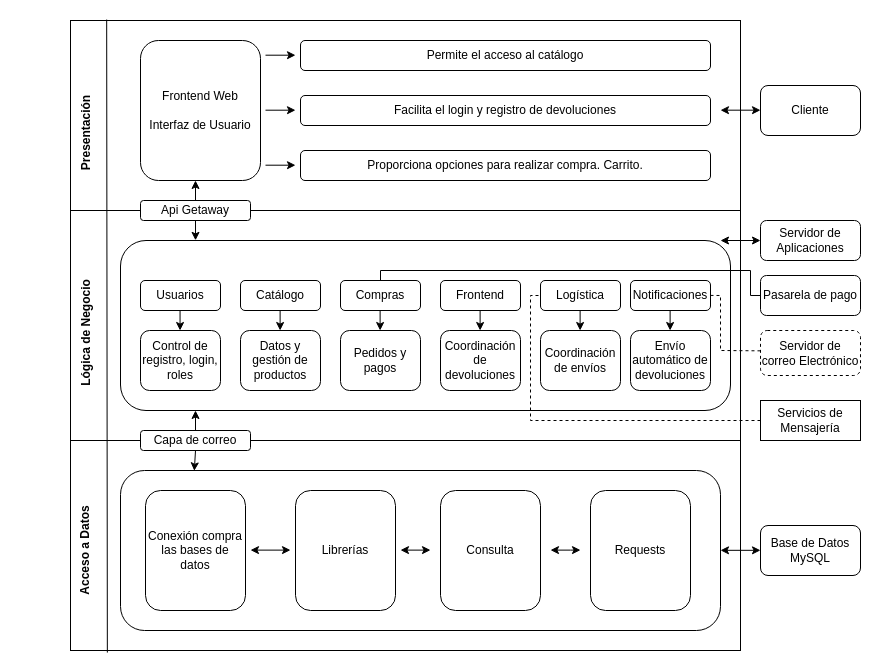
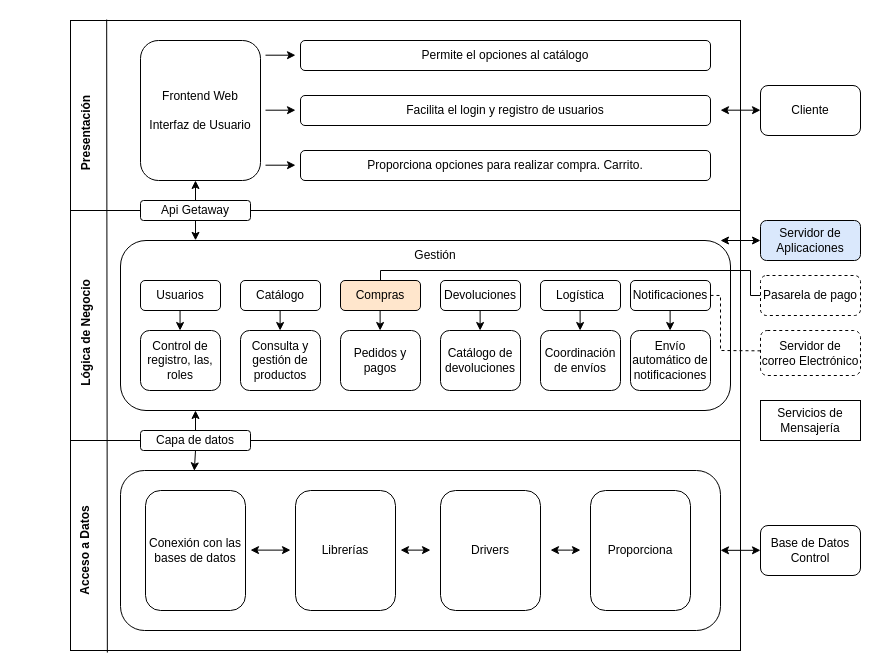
- <mxCell id="11" value="Permite el acceso al catálogo" style="rounded=1;whiteSpace=wrap;html=1;" vertex="1" parent="1"><mxGeometry x="300" y="40" width="410" height="30" as="geometry" /></mxCell>
+ <mxCell id="11" value="Permite el opciones al catálogo" style="rounded=1;whiteSpace=wrap;html=1;" vertex="1" parent="1"><mxGeometry x="300" y="40" width="410" height="30" as="geometry" /></mxCell>
- <mxCell id="12" value="Facilita el login y registro de devoluciones" style="rounded=1;whiteSpace=wrap;html=1;" vertex="1" parent="1"><mxGeometry x="300" y="95" width="410" height="30" as="geometry" /></mxCell>
+ <mxCell id="12" value="Facilita el login y registro de usuarios" style="rounded=1;whiteSpace=wrap;html=1;" vertex="1" parent="1"><mxGeometry x="300" y="95" width="410" height="30" as="geometry" /></mxCell>
- <mxCell id="55" value="Servidor de Aplicaciones" style="rounded=1;whiteSpace=wrap;html=1;" vertex="1" parent="1"><mxGeometry x="760" y="220" width="100" height="40" as="geometry" /></mxCell>
+ <mxCell id="55" value="Servidor de Aplicaciones" style="rounded=1;whiteSpace=wrap;html=1;fillColor=#dae8fc;" vertex="1" parent="1"><mxGeometry x="760" y="220" width="100" height="40" as="geometry" /></mxCell>
+ <mxCell id="15" value="Gestión" style="text;strokeColor=none;fillColor=none;align=center;verticalAlign=middle;spacingLeft=4;spacingRight=4;overflow=hidden;points=[[0,0.5],[1,0.5]];portConstraint=eastwest;rotatable=0;whiteSpace=wrap;html=1;" vertex="1" parent="1"><mxGeometry x="400" y="240" width="70" height="30" as="geometry" /></mxCell>
- <mxCell id="18" value="Compras" style="rounded=1;whiteSpace=wrap;html=1;" vertex="1" parent="1"><mxGeometry x="340" y="280" width="80" height="30" as="geometry" /></mxCell>
+ <mxCell id="18" value="Compras" style="rounded=1;whiteSpace=wrap;html=1;fillColor=#ffe6cc;" vertex="1" parent="1"><mxGeometry x="340" y="280" width="80" height="30" as="geometry" /></mxCell>
- <mxCell id="19" value="Frontend" style="rounded=1;whiteSpace=wrap;html=1;" vertex="1" parent="1"><mxGeometry x="440" y="280" width="80" height="30" as="geometry" /></mxCell>
+ <mxCell id="19" value="Devoluciones" style="rounded=1;whiteSpace=wrap;html=1;" vertex="1" parent="1"><mxGeometry x="440" y="280" width="80" height="30" as="geometry" /></mxCell>
- <mxCell id="50" value="Pasarela de pago" style="rounded=1;whiteSpace=wrap;html=1;" vertex="1" parent="1"><mxGeometry x="760" y="275" width="100" height="40" as="geometry" /></mxCell>
+ <mxCell id="50" value="Pasarela de pago" style="rounded=1;whiteSpace=wrap;html=1;dashed=1;" vertex="1" parent="1"><mxGeometry x="760" y="275" width="100" height="40" as="geometry" /></mxCell>
- <mxCell id="21" value="Control de registro, login, roles" style="rounded=1;whiteSpace=wrap;html=1;" vertex="1" parent="1"><mxGeometry x="140" y="330" width="80" height="60" as="geometry" /></mxCell>
+ <mxCell id="21" value="Control de registro, las, roles" style="rounded=1;whiteSpace=wrap;html=1;" vertex="1" parent="1"><mxGeometry x="140" y="330" width="80" height="60" as="geometry" /></mxCell>
- <mxCell id="22" value="Datos y gestión de productos" style="rounded=1;whiteSpace=wrap;html=1;" vertex="1" parent="1"><mxGeometry x="240" y="330" width="80" height="60" as="geometry" /></mxCell>
+ <mxCell id="22" value="Consulta y gestión de productos" style="rounded=1;whiteSpace=wrap;html=1;" vertex="1" parent="1"><mxGeometry x="240" y="330" width="80" height="60" as="geometry" /></mxCell>
- <mxCell id="24" value="Coordinación de devoluciones" style="rounded=1;whiteSpace=wrap;html=1;" vertex="1" parent="1"><mxGeometry x="440" y="330" width="80" height="60" as="geometry" /></mxCell>
+ <mxCell id="24" value="Catálogo de devoluciones" style="rounded=1;whiteSpace=wrap;html=1;" vertex="1" parent="1"><mxGeometry x="440" y="330" width="80" height="60" as="geometry" /></mxCell>
- <mxCell id="27" value="Envío automático de devoluciones" style="rounded=1;whiteSpace=wrap;html=1;" vertex="1" parent="1"><mxGeometry x="630" y="330" width="80" height="60" as="geometry" /></mxCell>
+ <mxCell id="27" value="Envío automático de notificaciones" style="rounded=1;whiteSpace=wrap;html=1;" vertex="1" parent="1"><mxGeometry x="630" y="330" width="80" height="60" as="geometry" /></mxCell>
- <mxCell id="59" value="" style="endArrow=none;dashed=1;html=1;rounded=0;entryX=0;entryY=0.5;entryDx=0;entryDy=0;exitX=0;exitY=0.5;exitDx=0;exitDy=0;" edge="1" parent="1" source="52" target="20"><mxGeometry width="50" height="50" relative="1" as="geometry"><mxPoint x="460" y="240" as="sourcePoint" /><mxPoint x="510" y="190" as="targetPoint" /><Array as="points"><mxPoint x="530" y="420" /><mxPoint x="530" y="295" /></Array></mxGeometry></mxCell>
- <mxCell id="35" value="Capa de correo" style="rounded=1;whiteSpace=wrap;html=1;" vertex="1" parent="1"><mxGeometry x="140" y="430" width="110" height="20" as="geometry" /></mxCell>
+ <mxCell id="35" value="Capa de datos" style="rounded=1;whiteSpace=wrap;html=1;" vertex="1" parent="1"><mxGeometry x="140" y="430" width="110" height="20" as="geometry" /></mxCell>
- <mxCell id="28" value="Conexión compra las bases de datos" style="rounded=1;whiteSpace=wrap;html=1;" vertex="1" parent="1"><mxGeometry x="145" y="490" width="100" height="120" as="geometry" /></mxCell>
+ <mxCell id="28" value="Conexión con las bases de datos" style="rounded=1;whiteSpace=wrap;html=1;" vertex="1" parent="1"><mxGeometry x="145" y="490" width="100" height="120" as="geometry" /></mxCell>
- <mxCell id="33" value="Consulta" style="rounded=1;whiteSpace=wrap;html=1;" vertex="1" parent="1"><mxGeometry x="440" y="490" width="100" height="120" as="geometry" /></mxCell>
+ <mxCell id="33" value="Drivers" style="rounded=1;whiteSpace=wrap;html=1;" vertex="1" parent="1"><mxGeometry x="440" y="490" width="100" height="120" as="geometry" /></mxCell>
- <mxCell id="34" value="Requests" style="rounded=1;whiteSpace=wrap;html=1;" vertex="1" parent="1"><mxGeometry x="590" y="490" width="100" height="120" as="geometry" /></mxCell>
+ <mxCell id="34" value="Proporciona" style="rounded=1;whiteSpace=wrap;html=1;" vertex="1" parent="1"><mxGeometry x="590" y="490" width="100" height="120" as="geometry" /></mxCell>
- <mxCell id="53" value="Base de Datos MySQL" style="rounded=1;whiteSpace=wrap;html=1;" vertex="1" parent="1"><mxGeometry x="760" y="525" width="100" height="50" as="geometry" /></mxCell>
+ <mxCell id="53" value="Base de Datos Control" style="rounded=1;whiteSpace=wrap;html=1;" vertex="1" parent="1"><mxGeometry x="760" y="525" width="100" height="50" as="geometry" /></mxCell>
